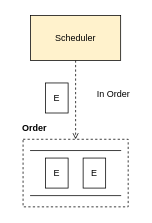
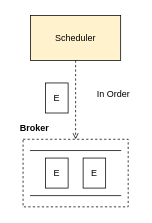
- <mxCell id="6" value="Order" style="text;html=1;align=center;verticalAlign=middle;resizable=0;points=[];autosize=1;fontStyle=1" vertex="1" parent="1"><mxGeometry x="20" y="160" width="50" height="20" as="geometry" /></mxCell>
+ <mxCell id="6" value="Broker" style="text;html=1;align=center;verticalAlign=middle;resizable=0;points=[];autosize=1;fontStyle=1" vertex="1" parent="1"><mxGeometry x="20" y="160" width="50" height="20" as="geometry" /></mxCell>
